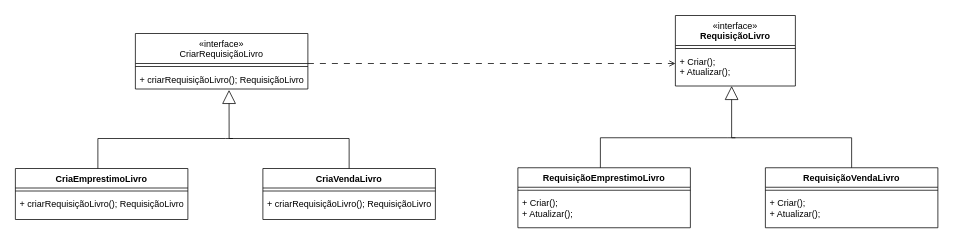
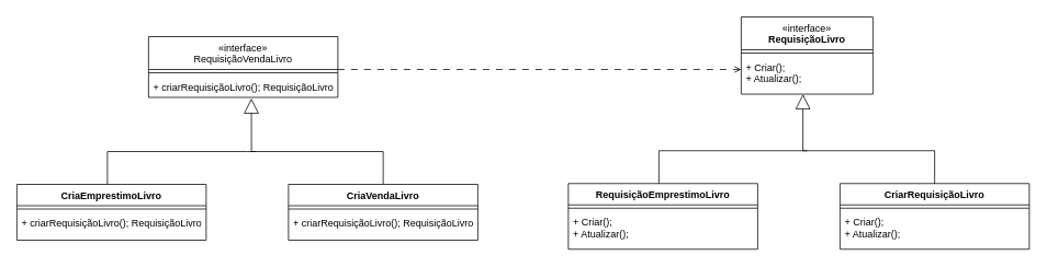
- <mxCell id="3" value="«interface»&#10;CriarRequisiçãoLivro" style="swimlane;fontStyle=0;align=center;verticalAlign=top;childLayout=stackLayout;horizontal=1;startSize=40;horizontalStack=0;resizeParent=1;resizeLast=0;collapsible=1;marginBottom=0;rounded=0;shadow=0;strokeWidth=1;" parent="1" vertex="1"><mxGeometry x="180" y="44" width="230" height="74" as="geometry"><mxRectangle x="230" y="140" width="160" height="26" as="alternateBounds" /></mxGeometry></mxCell>
+ <mxCell id="3" value="«interface»&#10;RequisiçãoVendaLivro" style="swimlane;fontStyle=0;align=center;verticalAlign=top;childLayout=stackLayout;horizontal=1;startSize=40;horizontalStack=0;resizeParent=1;resizeLast=0;collapsible=1;marginBottom=0;rounded=0;shadow=0;strokeWidth=1;" parent="1" vertex="1"><mxGeometry x="180" y="44" width="230" height="74" as="geometry"><mxRectangle x="230" y="140" width="160" height="26" as="alternateBounds" /></mxGeometry></mxCell>
- <mxCell id="20" value="RequisiçãoVendaLivro" style="swimlane;fontStyle=1;align=center;verticalAlign=top;childLayout=stackLayout;horizontal=1;startSize=26;horizontalStack=0;resizeParent=1;resizeParentMax=0;resizeLast=0;collapsible=1;marginBottom=0;whiteSpace=wrap;html=1;" vertex="1" parent="1"><mxGeometry x="1020" y="223" width="230" height="80" as="geometry" /></mxCell>
+ <mxCell id="20" value="CriarRequisiçãoLivro" style="swimlane;fontStyle=1;align=center;verticalAlign=top;childLayout=stackLayout;horizontal=1;startSize=26;horizontalStack=0;resizeParent=1;resizeParentMax=0;resizeLast=0;collapsible=1;marginBottom=0;whiteSpace=wrap;html=1;" vertex="1" parent="1"><mxGeometry x="1020" y="223" width="230" height="80" as="geometry" /></mxCell>
